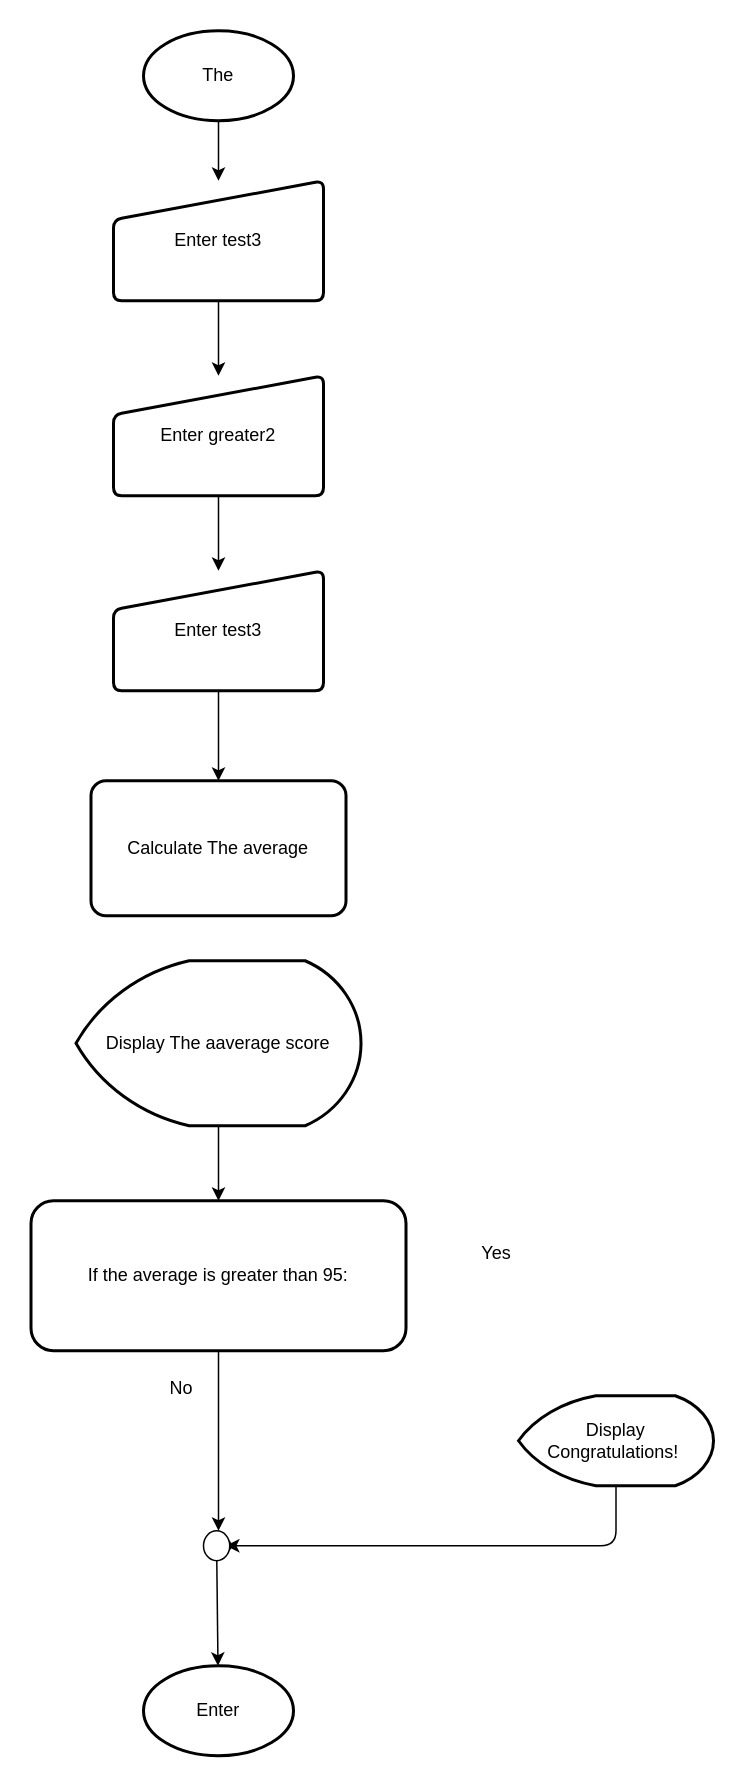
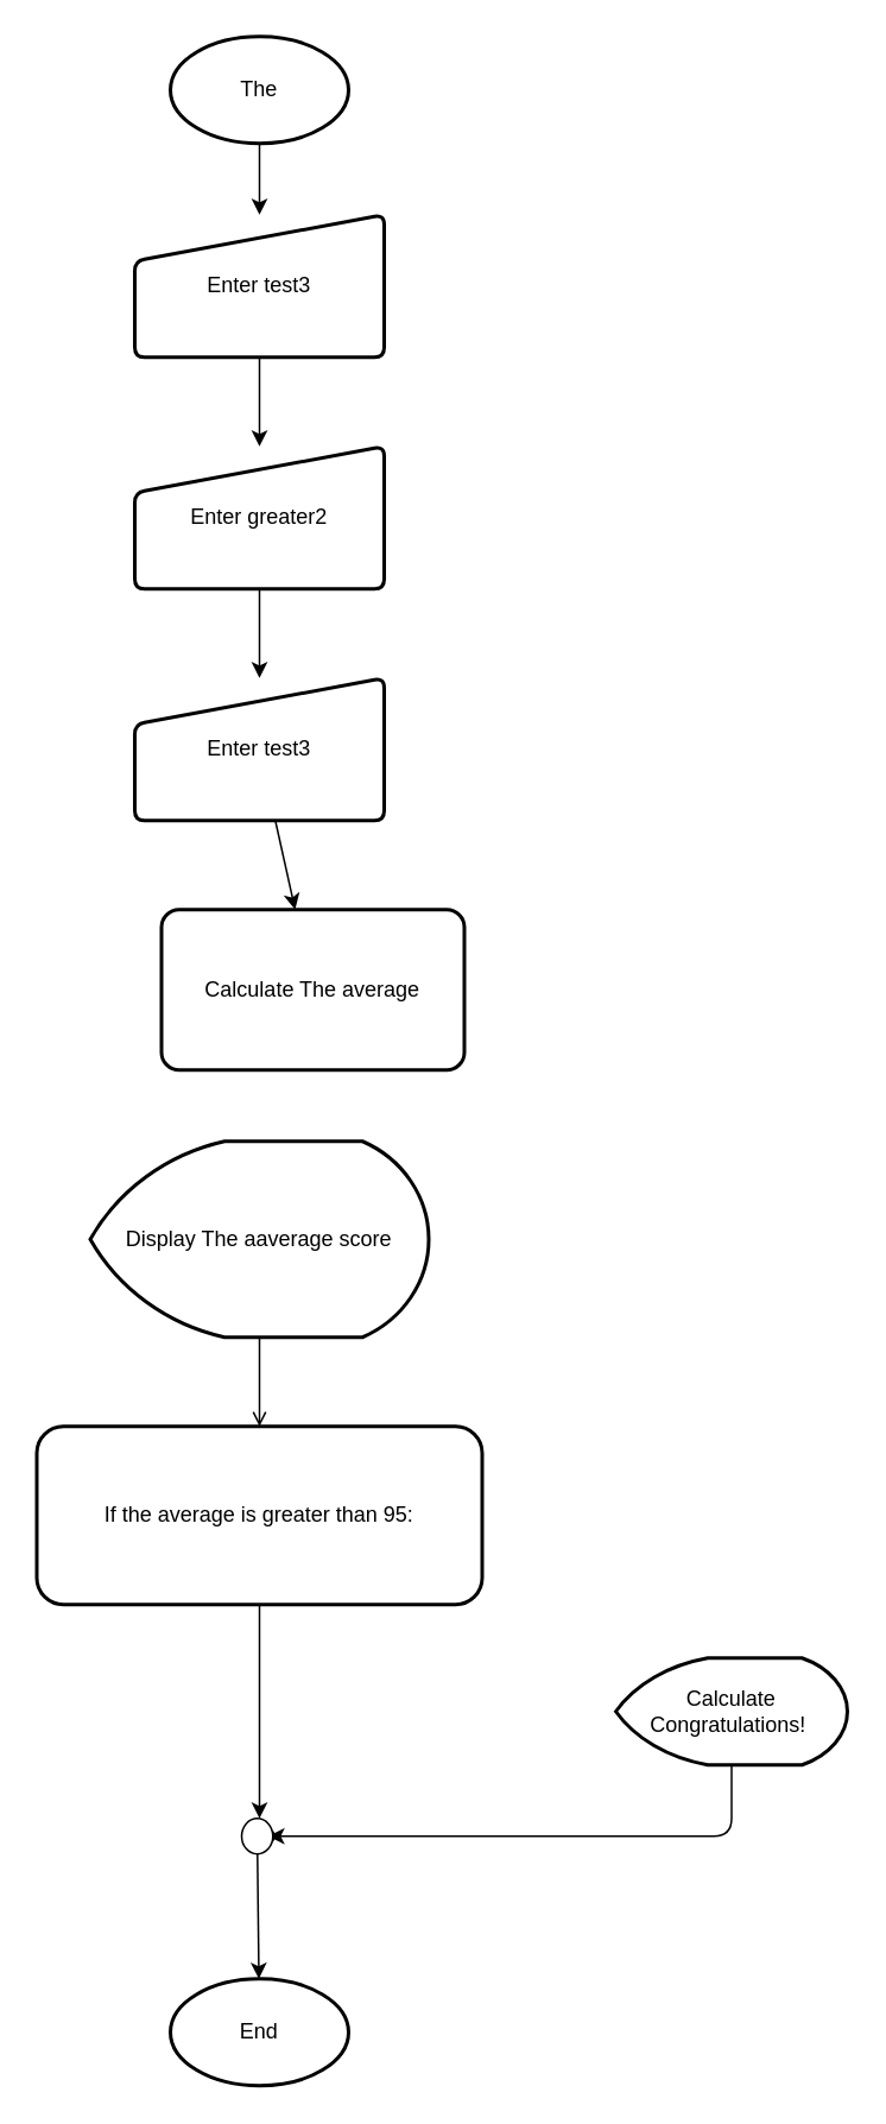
- <mxCell id="10" value="Calculate The average" style="rounded=1;whiteSpace=wrap;html=1;strokeWidth=2;arcSize=11;" vertex="1" parent="1"><mxGeometry x="60" y="520" width="170" height="90" as="geometry" /></mxCell>
+ <mxCell id="10" value="Calculate The average" style="rounded=1;whiteSpace=wrap;html=1;strokeWidth=2;arcSize=11;" vertex="1" parent="1"><mxGeometry x="90" y="510" width="170" height="90" as="geometry" /></mxCell>
- <mxCell id="11" value="" style="edgeStyle=none;html=1;" edge="1" parent="1" source="12" target="14"><mxGeometry relative="1" as="geometry" /></mxCell>
+ <mxCell id="11" value="" style="edgeStyle=none;html=1;endArrow=open;" edge="1" parent="1" source="12" target="14"><mxGeometry relative="1" as="geometry" /></mxCell>
- <mxCell id="15" value="Yes" style="text;html=1;align=center;verticalAlign=middle;resizable=0;points=[];autosize=1;strokeColor=none;fillColor=none;" vertex="1" parent="1"><mxGeometry x="310" y="820" width="40" height="30" as="geometry" /></mxCell>
- <mxCell id="16" value="No" style="text;html=1;align=center;verticalAlign=middle;resizable=0;points=[];autosize=1;strokeColor=none;fillColor=none;" vertex="1" parent="1"><mxGeometry x="100" y="910" width="40" height="30" as="geometry" /></mxCell>
- <mxCell id="19" value="Display Congratulations!&amp;nbsp;" style="strokeWidth=2;html=1;shape=mxgraph.flowchart.display;whiteSpace=wrap;" vertex="1" parent="1"><mxGeometry x="345" y="930" width="130" height="60" as="geometry" /></mxCell>
+ <mxCell id="19" value="Calculate Congratulations!&amp;nbsp;" style="strokeWidth=2;html=1;shape=mxgraph.flowchart.display;whiteSpace=wrap;" vertex="1" parent="1"><mxGeometry x="345" y="930" width="130" height="60" as="geometry" /></mxCell>
- <mxCell id="17" value="Enter" style="strokeWidth=2;html=1;shape=mxgraph.flowchart.start_1;whiteSpace=wrap;" vertex="1" parent="1"><mxGeometry x="95" y="1110" width="100" height="60" as="geometry" /></mxCell>
+ <mxCell id="17" value="End" style="strokeWidth=2;html=1;shape=mxgraph.flowchart.start_1;whiteSpace=wrap;" vertex="1" parent="1"><mxGeometry x="95" y="1110" width="100" height="60" as="geometry" /></mxCell>
